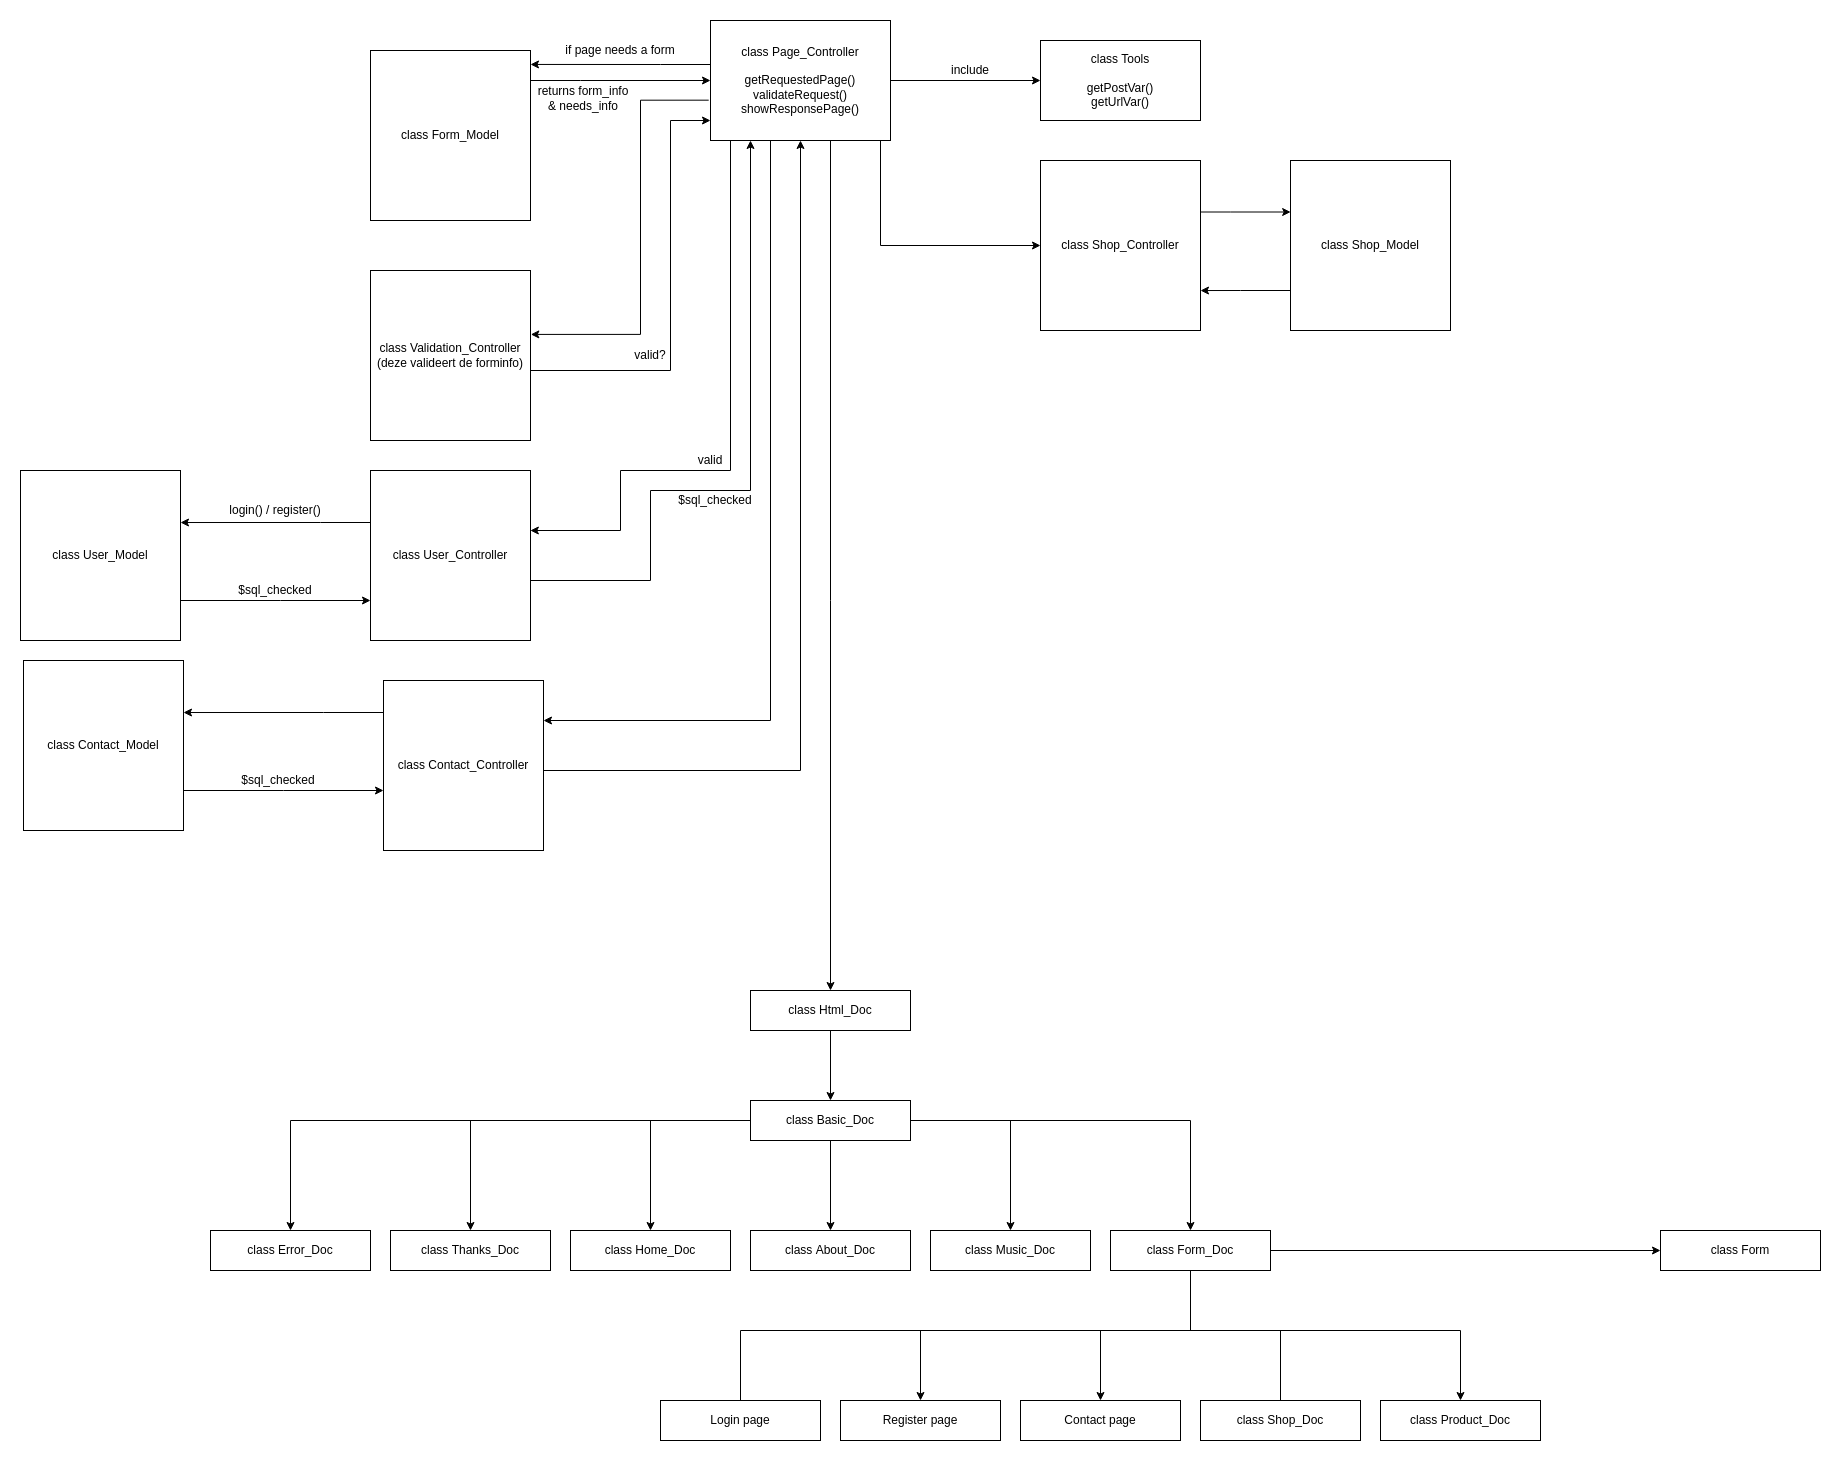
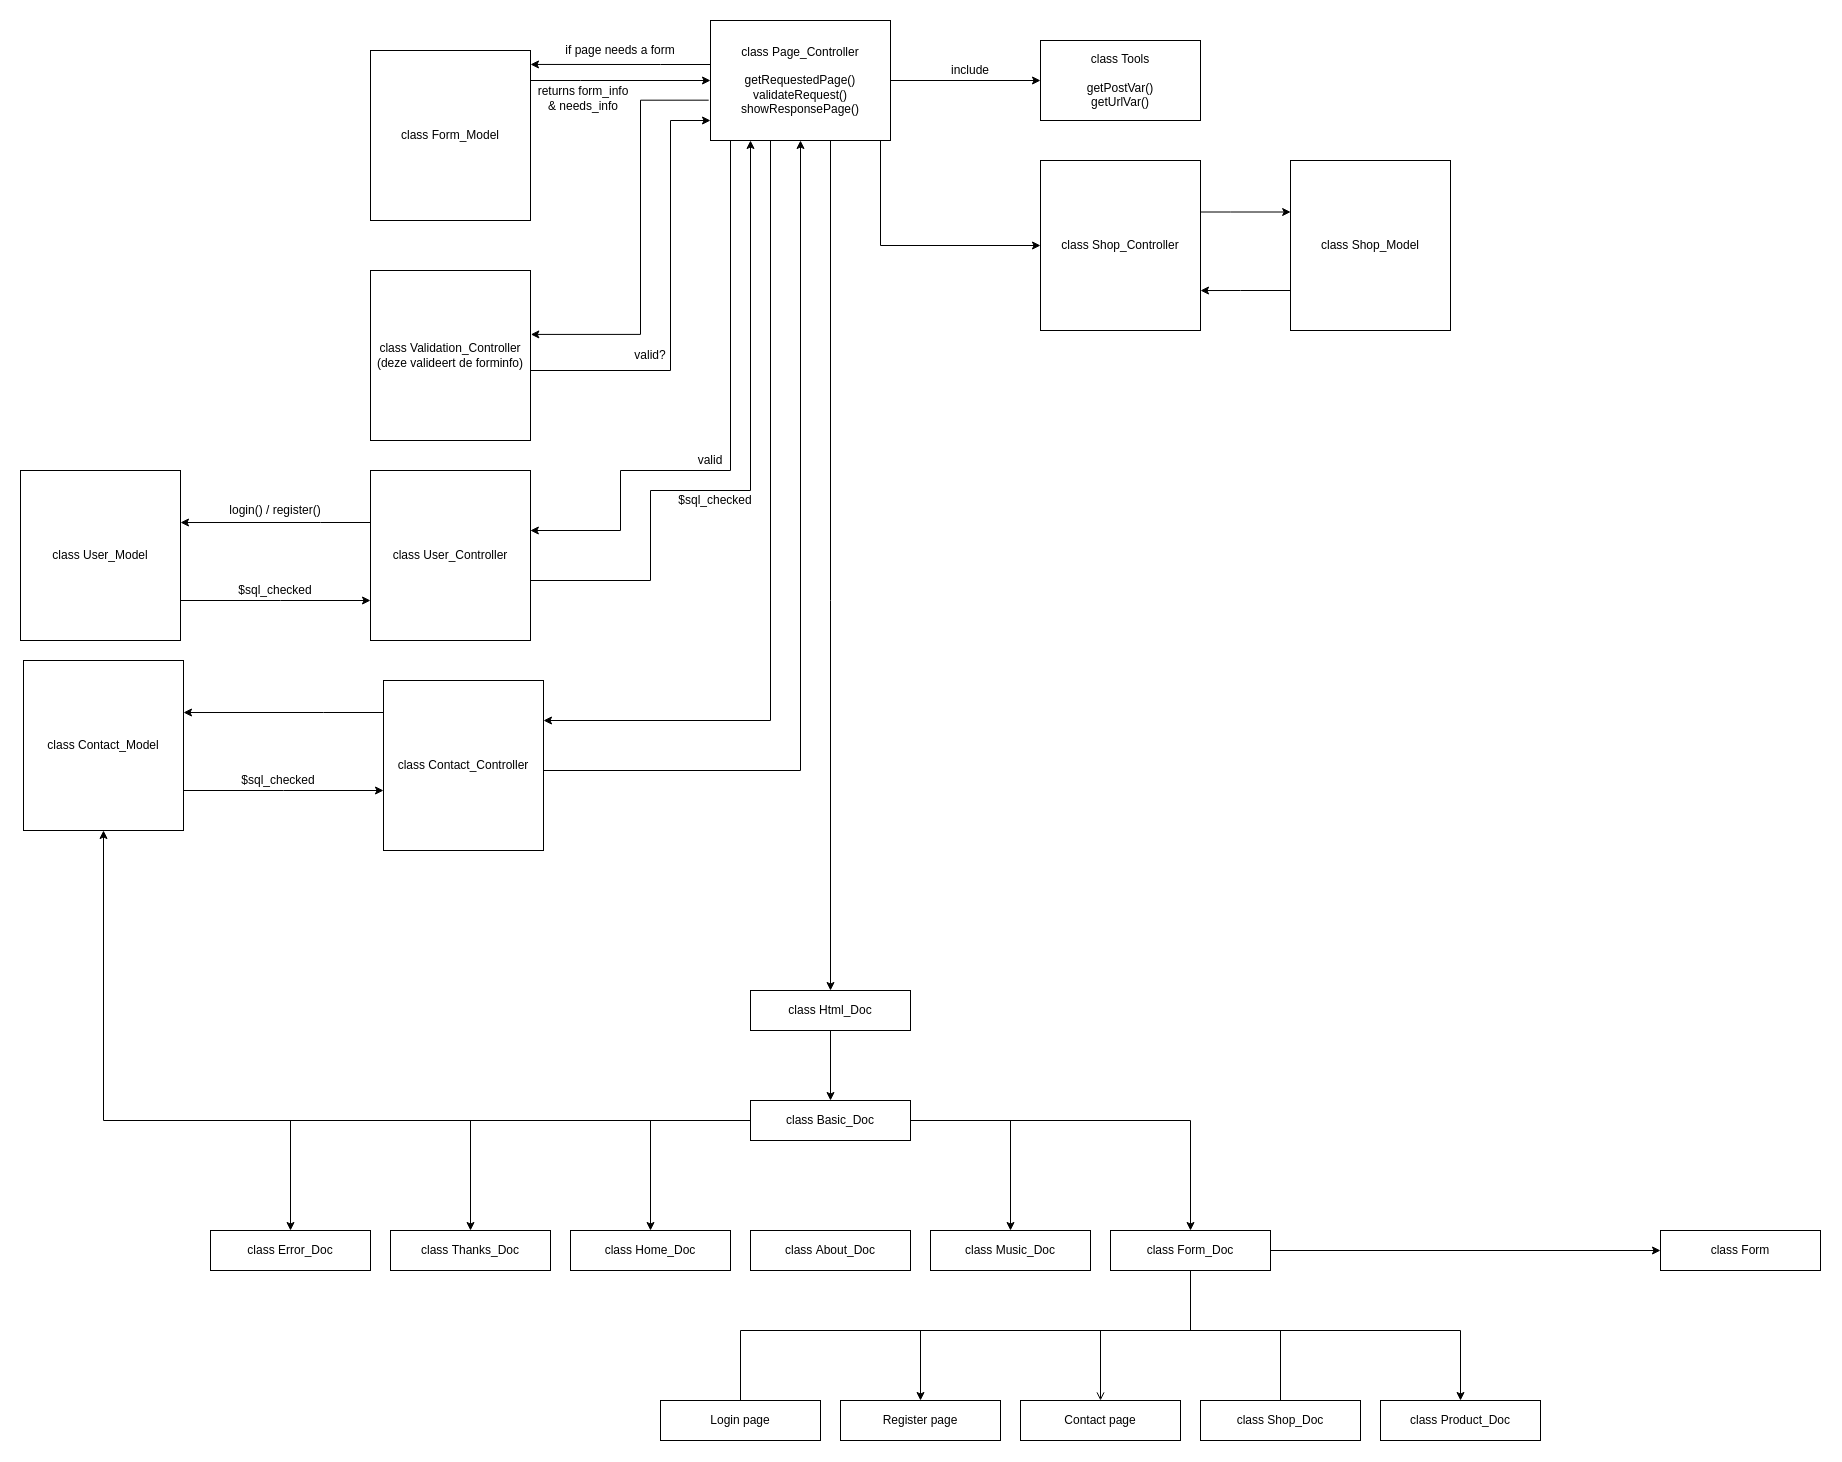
- <mxCell id="13" style="edgeStyle=orthogonalEdgeStyle;rounded=0;orthogonalLoop=1;jettySize=auto;html=1;entryX=0.5;entryY=0;entryDx=0;entryDy=0;" parent="1" source="18" target="20" edge="1"><mxGeometry relative="1" as="geometry" /></mxCell>
+ <mxCell id="13" style="edgeStyle=orthogonalEdgeStyle;rounded=0;orthogonalLoop=1;jettySize=auto;html=1;" parent="1" source="18" target="51" edge="1"><mxGeometry relative="1" as="geometry" /></mxCell>
- <mxCell id="23" style="edgeStyle=orthogonalEdgeStyle;rounded=0;orthogonalLoop=1;jettySize=auto;html=1;entryX=0.5;entryY=0;entryDx=0;entryDy=0;" parent="1" source="27" target="56" edge="1"><mxGeometry relative="1" as="geometry"><Array as="points"><mxPoint x="1190" y="1330" /><mxPoint x="1100" y="1330" /></Array></mxGeometry></mxCell>
+ <mxCell id="23" style="edgeStyle=orthogonalEdgeStyle;rounded=0;orthogonalLoop=1;jettySize=auto;html=1;entryX=0.5;entryY=0;entryDx=0;entryDy=0;endArrow=open;" parent="1" source="27" target="56" edge="1"><mxGeometry relative="1" as="geometry"><Array as="points"><mxPoint x="1190" y="1330" /><mxPoint x="1100" y="1330" /></Array></mxGeometry></mxCell>
